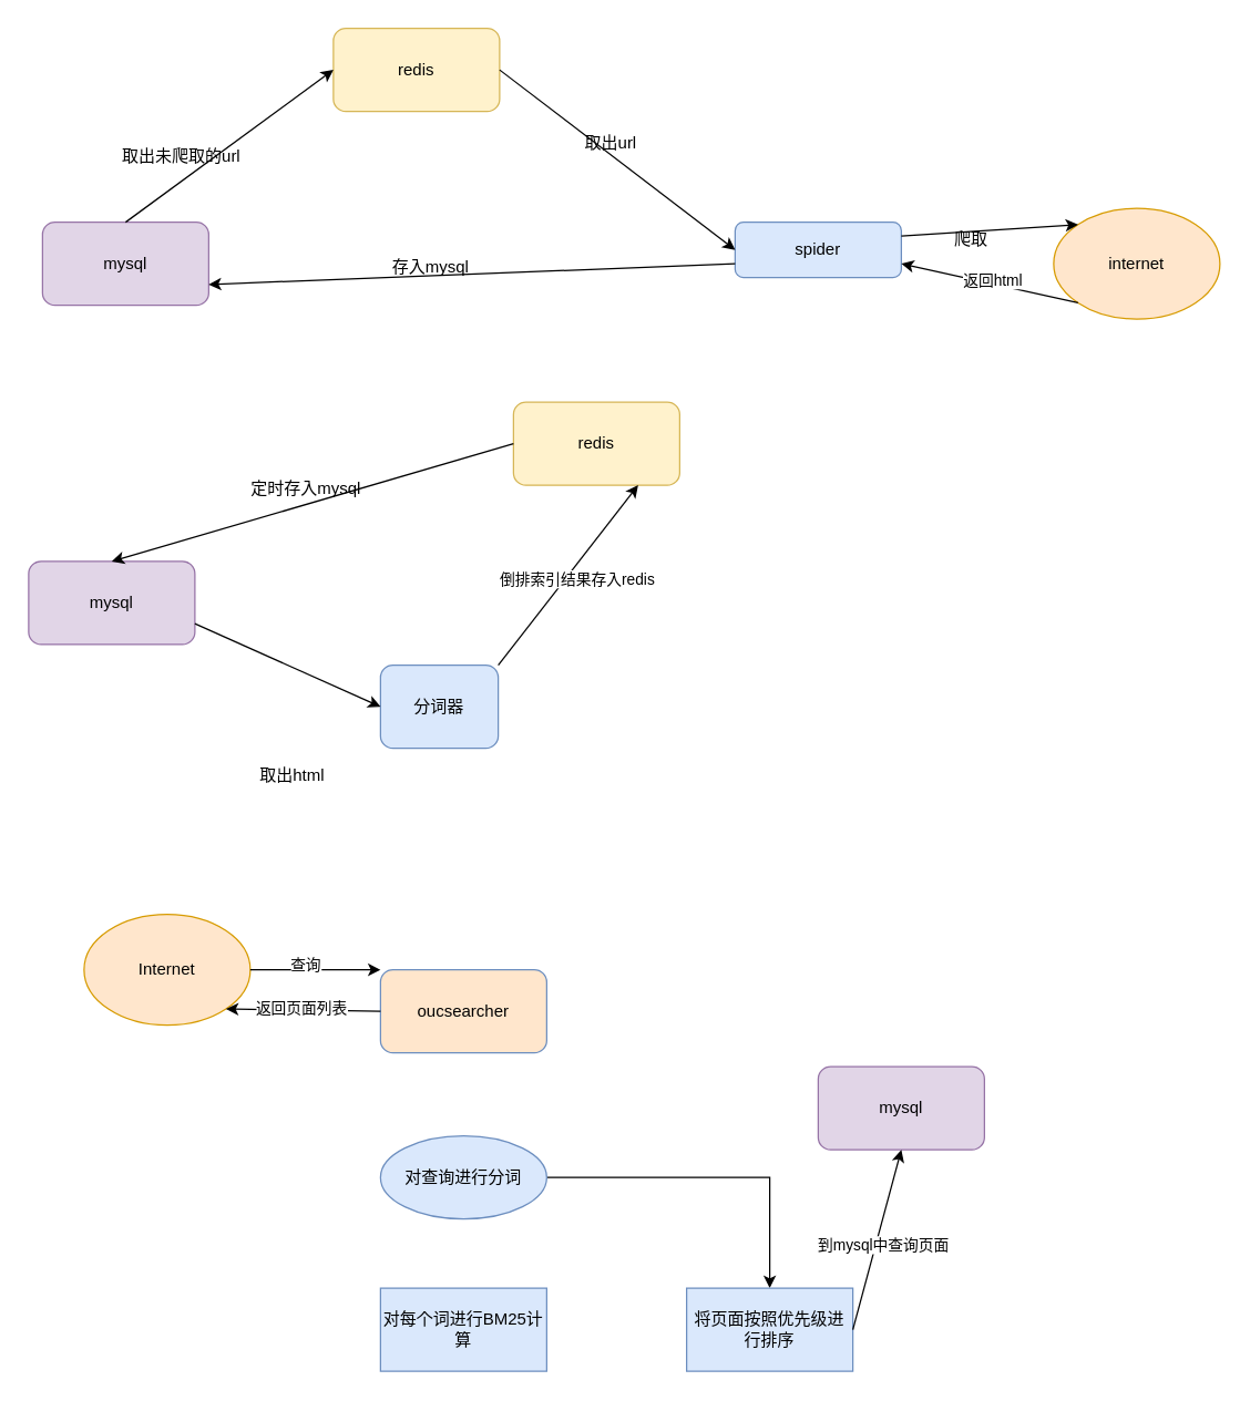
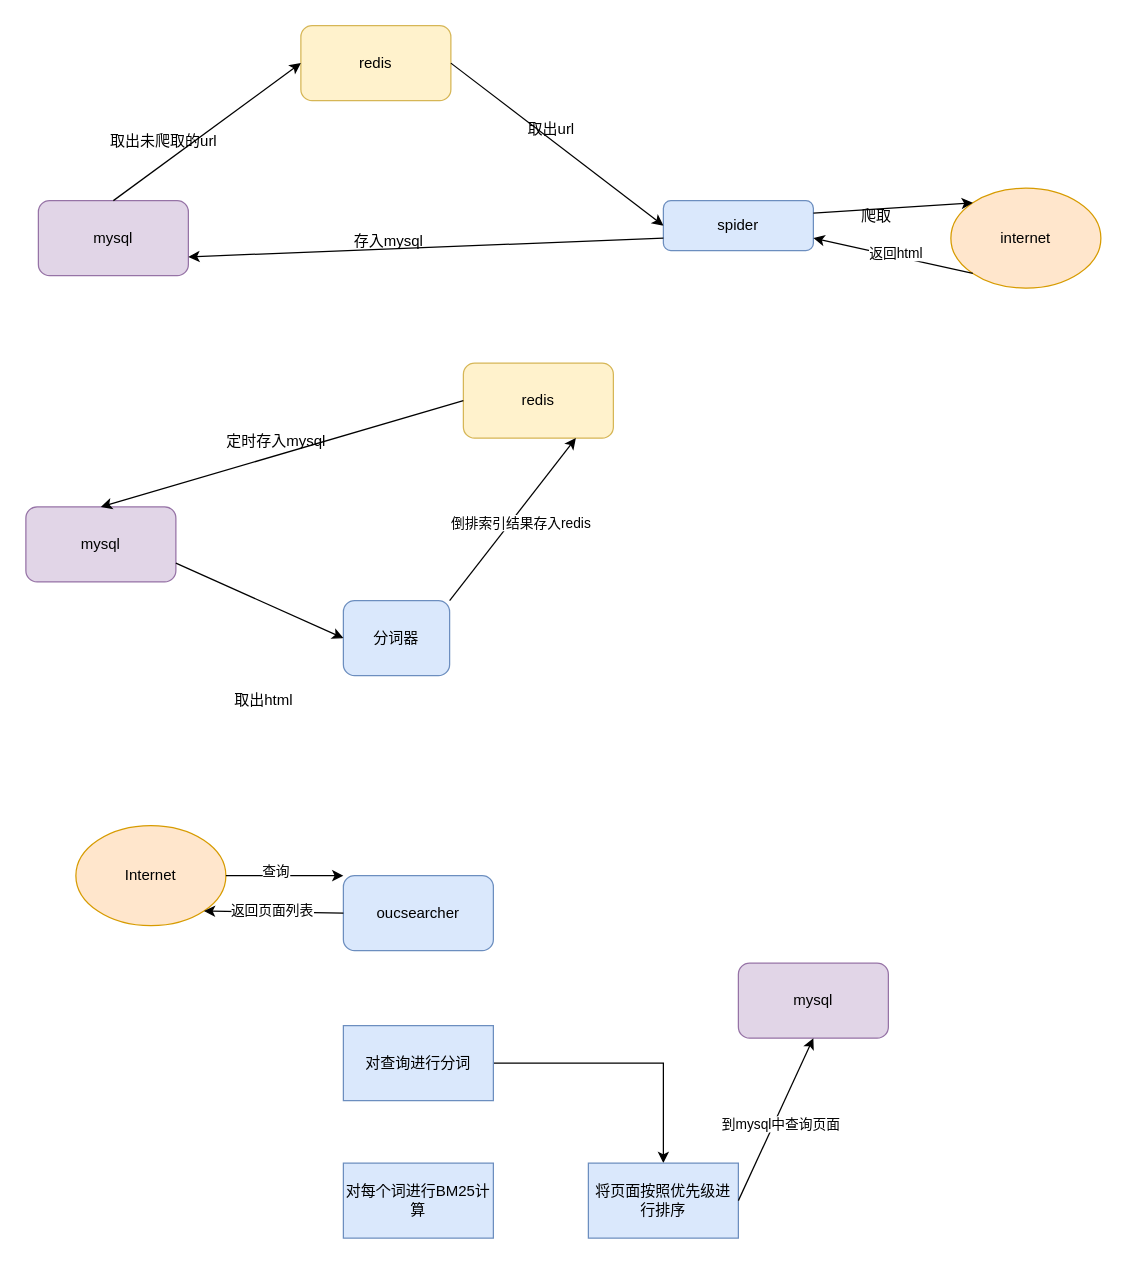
- <mxCell id="25" value="oucsearcher" style="rounded=1;whiteSpace=wrap;html=1;fillColor=#ffe6cc;strokeColor=#6c8ebf;" vertex="1" parent="1"><mxGeometry x="274" y="700" width="120" height="60" as="geometry" /></mxCell>
+ <mxCell id="25" value="oucsearcher" style="rounded=1;whiteSpace=wrap;html=1;fillColor=#dae8fc;strokeColor=#6c8ebf;" vertex="1" parent="1"><mxGeometry x="274" y="700" width="120" height="60" as="geometry" /></mxCell>
- <mxCell id="31" value="对查询进行分词" style="ellipse;whiteSpace=wrap;html=1;fillColor=#dae8fc;strokeColor=#6c8ebf;" vertex="1" parent="1"><mxGeometry x="274" y="820" width="120" height="60" as="geometry" /></mxCell>
+ <mxCell id="31" value="对查询进行分词" style="rounded=0;whiteSpace=wrap;html=1;fillColor=#dae8fc;strokeColor=#6c8ebf;" vertex="1" parent="1"><mxGeometry x="274" y="820" width="120" height="60" as="geometry" /></mxCell>
- <mxCell id="33" value="将页面按照优先级进行排序" style="rounded=0;whiteSpace=wrap;html=1;fillColor=#dae8fc;strokeColor=#6c8ebf;" vertex="1" parent="1"><mxGeometry x="495" y="930" width="120" height="60" as="geometry" /></mxCell>
+ <mxCell id="33" value="将页面按照优先级进行排序" style="rounded=0;whiteSpace=wrap;html=1;fillColor=#dae8fc;strokeColor=#6c8ebf;" vertex="1" parent="1"><mxGeometry x="470" y="930" width="120" height="60" as="geometry" /></mxCell>
